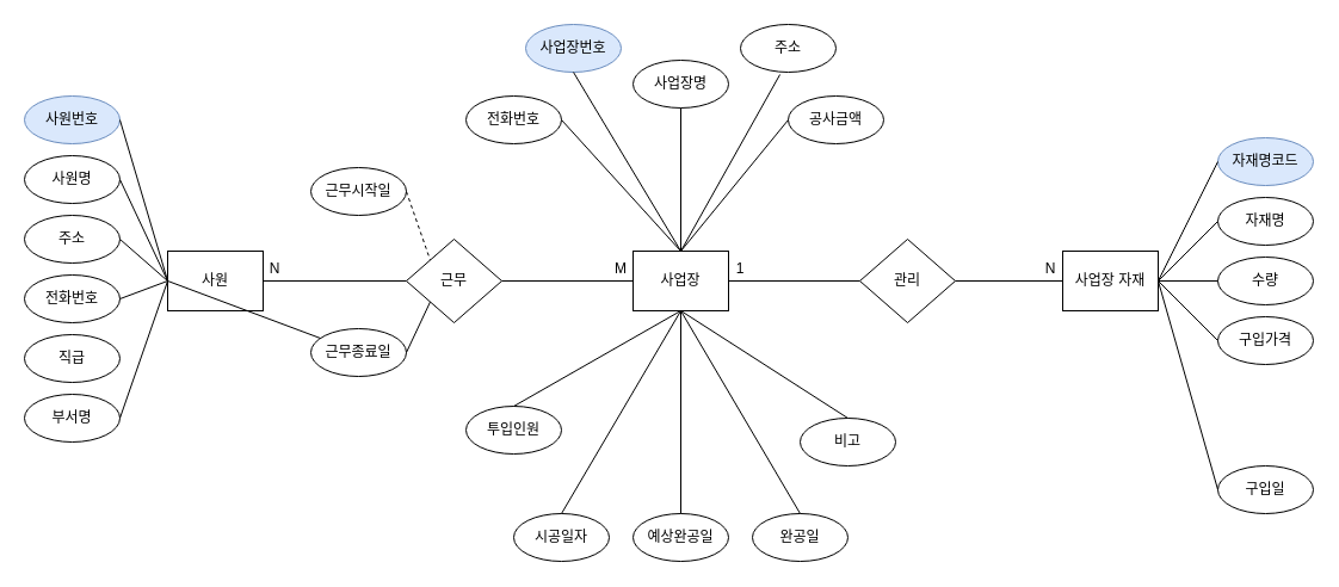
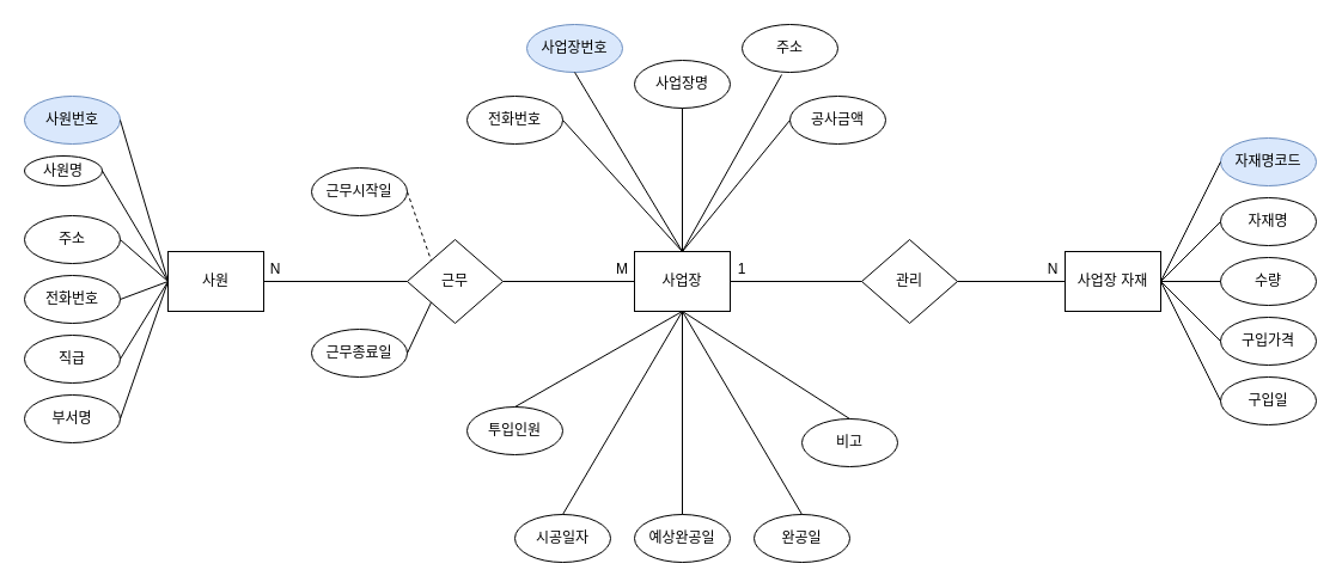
- <mxCell id="15" value="사원명" style="ellipse;whiteSpace=wrap;html=1;" vertex="1" parent="1"><mxGeometry x="20" y="130" width="80" height="40" as="geometry" /></mxCell>
+ <mxCell id="15" value="사원명" style="ellipse;whiteSpace=wrap;html=1;" vertex="1" parent="1"><mxGeometry x="20" y="130" width="65" height="25" as="geometry" /></mxCell>
- <mxCell id="21" value="" style="endArrow=none;html=1;exitX=0;exitY=0.5;exitDx=0;exitDy=0;" edge="1" parent="1" source="2" target="53"><mxGeometry width="50" height="50" relative="1" as="geometry"><mxPoint x="120" y="280" as="sourcePoint" /><mxPoint x="110" y="300" as="targetPoint" /></mxGeometry></mxCell>
+ <mxCell id="21" value="" style="endArrow=none;html=1;entryX=1;entryY=0.5;entryDx=0;entryDy=0;exitX=0;exitY=0.5;exitDx=0;exitDy=0;" edge="1" parent="1" source="2" target="12"><mxGeometry width="50" height="50" relative="1" as="geometry"><mxPoint x="120" y="280" as="sourcePoint" /><mxPoint x="110" y="300" as="targetPoint" /></mxGeometry></mxCell>
- <mxCell id="51" value="구입일" style="ellipse;whiteSpace=wrap;html=1;" vertex="1" parent="1"><mxGeometry x="1020" y="390" width="80" height="40" as="geometry" /></mxCell>
+ <mxCell id="51" value="구입일" style="ellipse;whiteSpace=wrap;html=1;" vertex="1" parent="1"><mxGeometry x="1020" y="315" width="80" height="40" as="geometry" /></mxCell>
